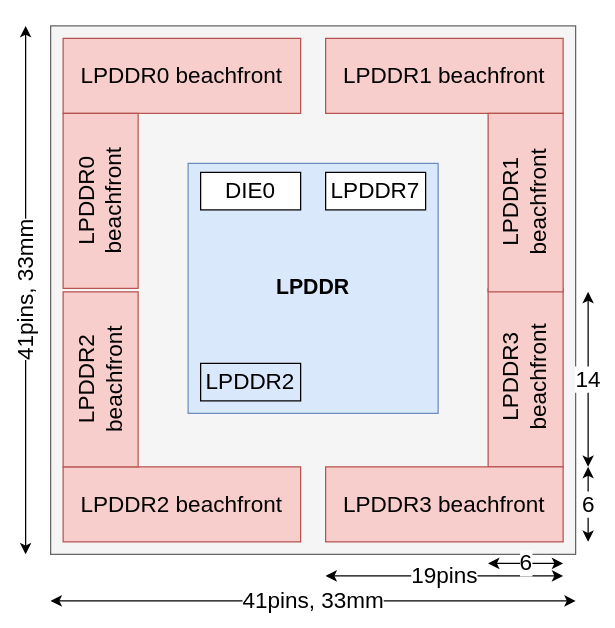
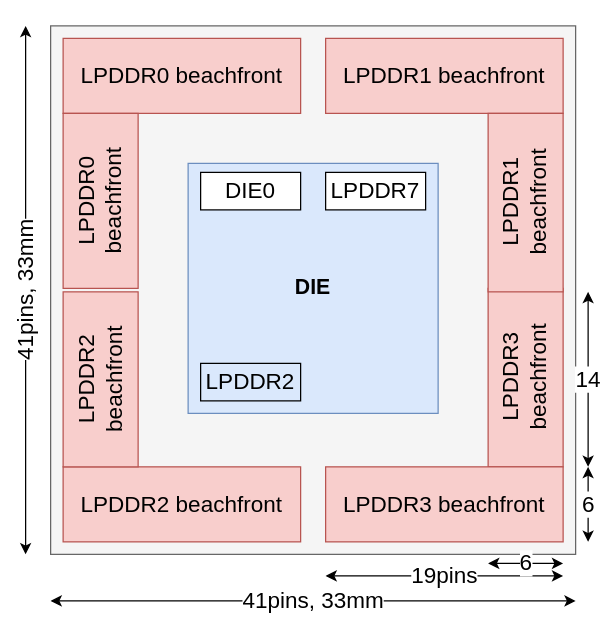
- <mxCell id="3" value="LPDDR" style="rounded=0;whiteSpace=wrap;html=1;fillColor=#dae8fc;strokeColor=#6c8ebf;fontSize=17;fontStyle=1" vertex="1" parent="1"><mxGeometry x="150" y="130" width="200" height="200" as="geometry" /></mxCell>
+ <mxCell id="3" value="DIE" style="rounded=0;whiteSpace=wrap;html=1;fillColor=#dae8fc;strokeColor=#6c8ebf;fontSize=17;fontStyle=1" vertex="1" parent="1"><mxGeometry x="150" y="130" width="200" height="200" as="geometry" /></mxCell>
